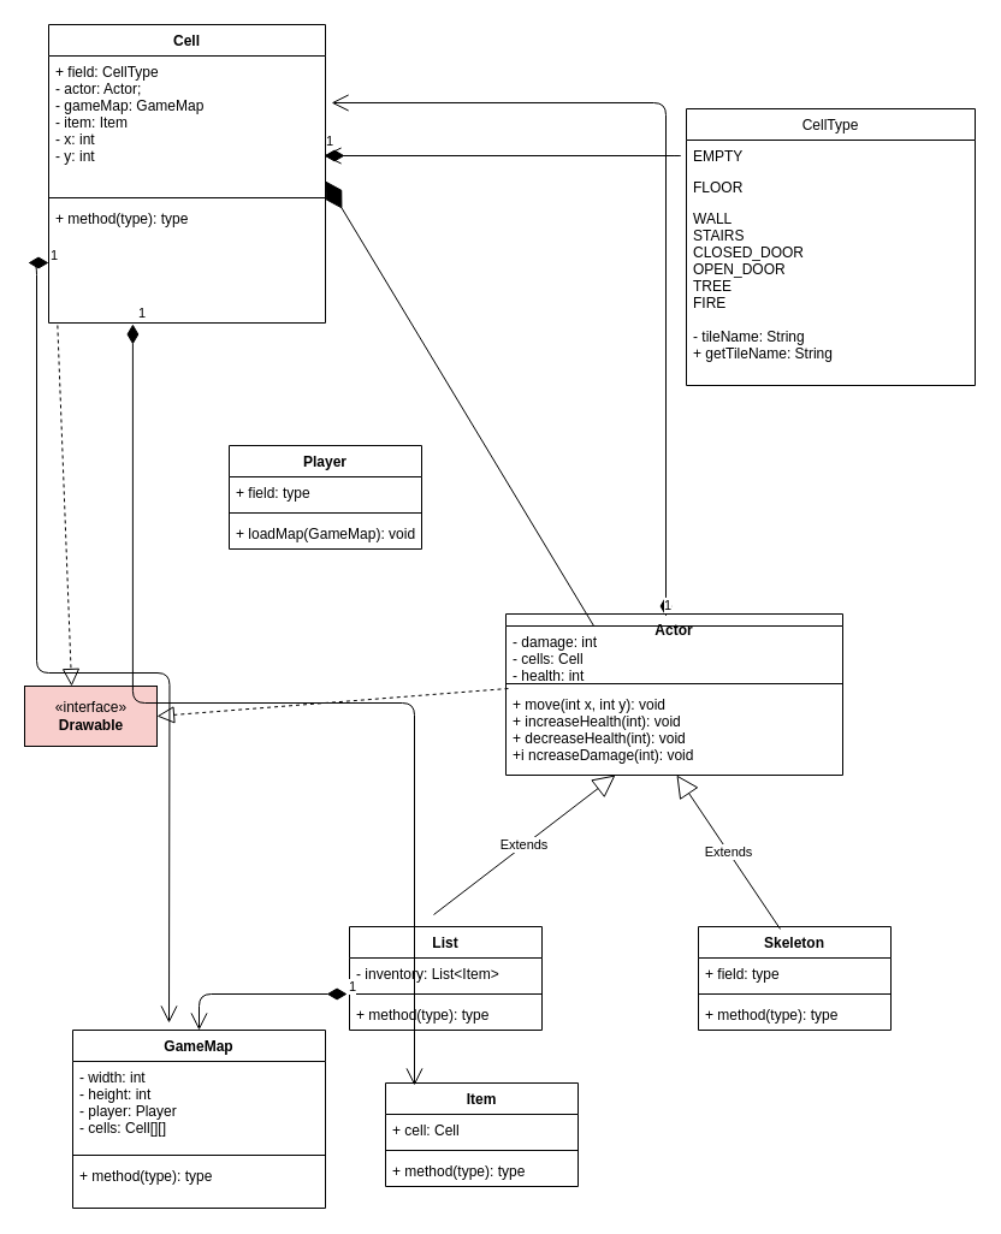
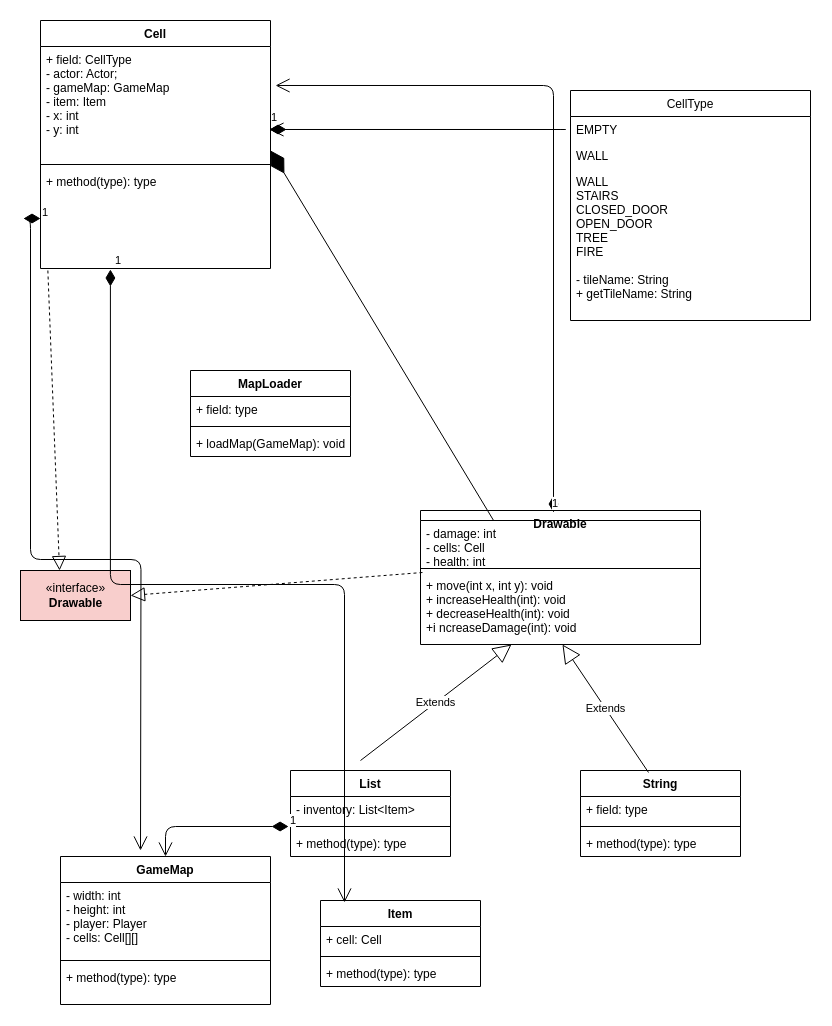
- <mxCell id="25" value="FLOOR" style="text;strokeColor=none;fillColor=none;align=left;verticalAlign=top;spacingLeft=4;spacingRight=4;overflow=hidden;rotatable=0;points=[[0,0.5],[1,0.5]];portConstraint=eastwest;" vertex="1" parent="23"><mxGeometry y="52" width="240" height="26" as="geometry" /></mxCell>
+ <mxCell id="25" value="WALL" style="text;strokeColor=none;fillColor=none;align=left;verticalAlign=top;spacingLeft=4;spacingRight=4;overflow=hidden;rotatable=0;points=[[0,0.5],[1,0.5]];portConstraint=eastwest;" vertex="1" parent="23"><mxGeometry y="52" width="240" height="26" as="geometry" /></mxCell>
- <mxCell id="18" value="Player" style="swimlane;fontStyle=1;align=center;verticalAlign=top;childLayout=stackLayout;horizontal=1;startSize=26;horizontalStack=0;resizeParent=1;resizeParentMax=0;resizeLast=0;collapsible=1;marginBottom=0;" vertex="1" parent="1"><mxGeometry x="190" y="370" width="160" height="86" as="geometry" /></mxCell>
+ <mxCell id="18" value="MapLoader" style="swimlane;fontStyle=1;align=center;verticalAlign=top;childLayout=stackLayout;horizontal=1;startSize=26;horizontalStack=0;resizeParent=1;resizeParentMax=0;resizeLast=0;collapsible=1;marginBottom=0;" vertex="1" parent="1"><mxGeometry x="190" y="370" width="160" height="86" as="geometry" /></mxCell>
- <mxCell id="6" value="Actor" style="swimlane;fontStyle=1;align=center;verticalAlign=top;childLayout=stackLayout;horizontal=1;startSize=10;horizontalStack=0;resizeParent=1;resizeParentMax=0;resizeLast=0;collapsible=1;marginBottom=0;" vertex="1" parent="1"><mxGeometry x="420" y="510" width="280" height="134" as="geometry" /></mxCell>
+ <mxCell id="6" value="Drawable" style="swimlane;fontStyle=1;align=center;verticalAlign=top;childLayout=stackLayout;horizontal=1;startSize=10;horizontalStack=0;resizeParent=1;resizeParentMax=0;resizeLast=0;collapsible=1;marginBottom=0;" vertex="1" parent="1"><mxGeometry x="420" y="510" width="280" height="134" as="geometry" /></mxCell>
- <mxCell id="14" value="Skeleton" style="swimlane;fontStyle=1;align=center;verticalAlign=top;childLayout=stackLayout;horizontal=1;startSize=26;horizontalStack=0;resizeParent=1;resizeParentMax=0;resizeLast=0;collapsible=1;marginBottom=0;" vertex="1" parent="1"><mxGeometry x="580" y="770" width="160" height="86" as="geometry" /></mxCell>
+ <mxCell id="14" value="String" style="swimlane;fontStyle=1;align=center;verticalAlign=top;childLayout=stackLayout;horizontal=1;startSize=26;horizontalStack=0;resizeParent=1;resizeParentMax=0;resizeLast=0;collapsible=1;marginBottom=0;" vertex="1" parent="1"><mxGeometry x="580" y="770" width="160" height="86" as="geometry" /></mxCell>
